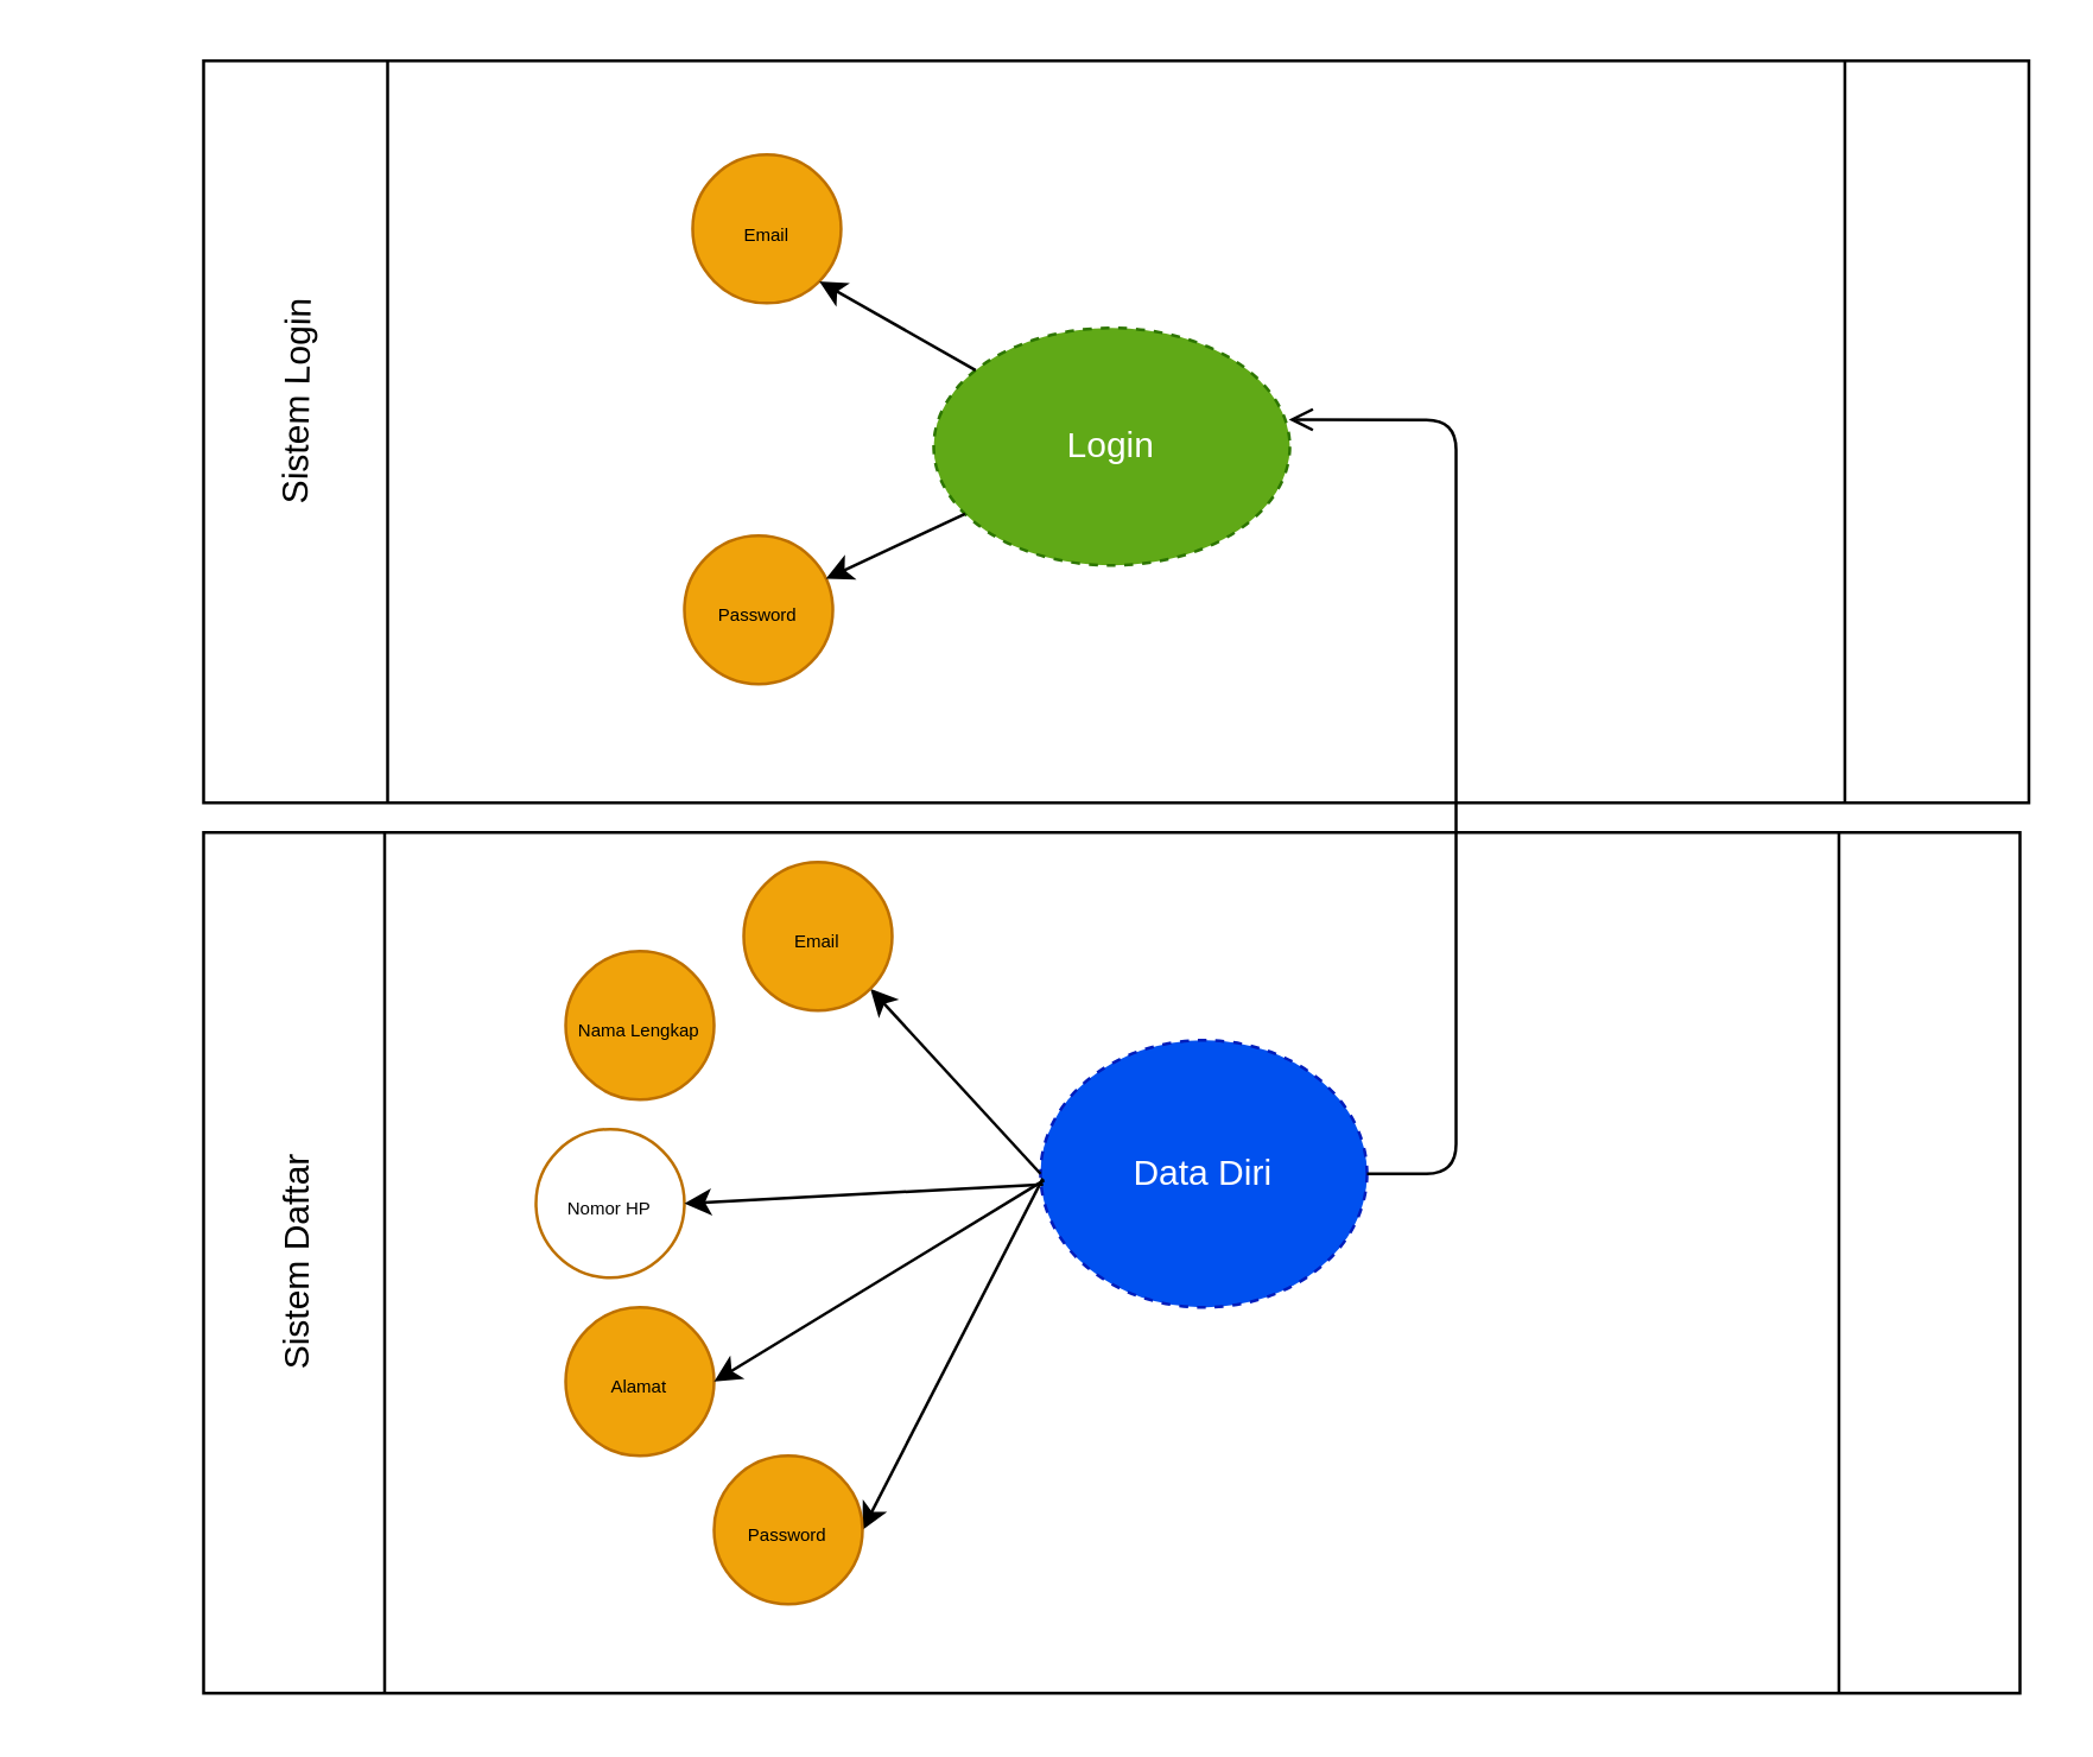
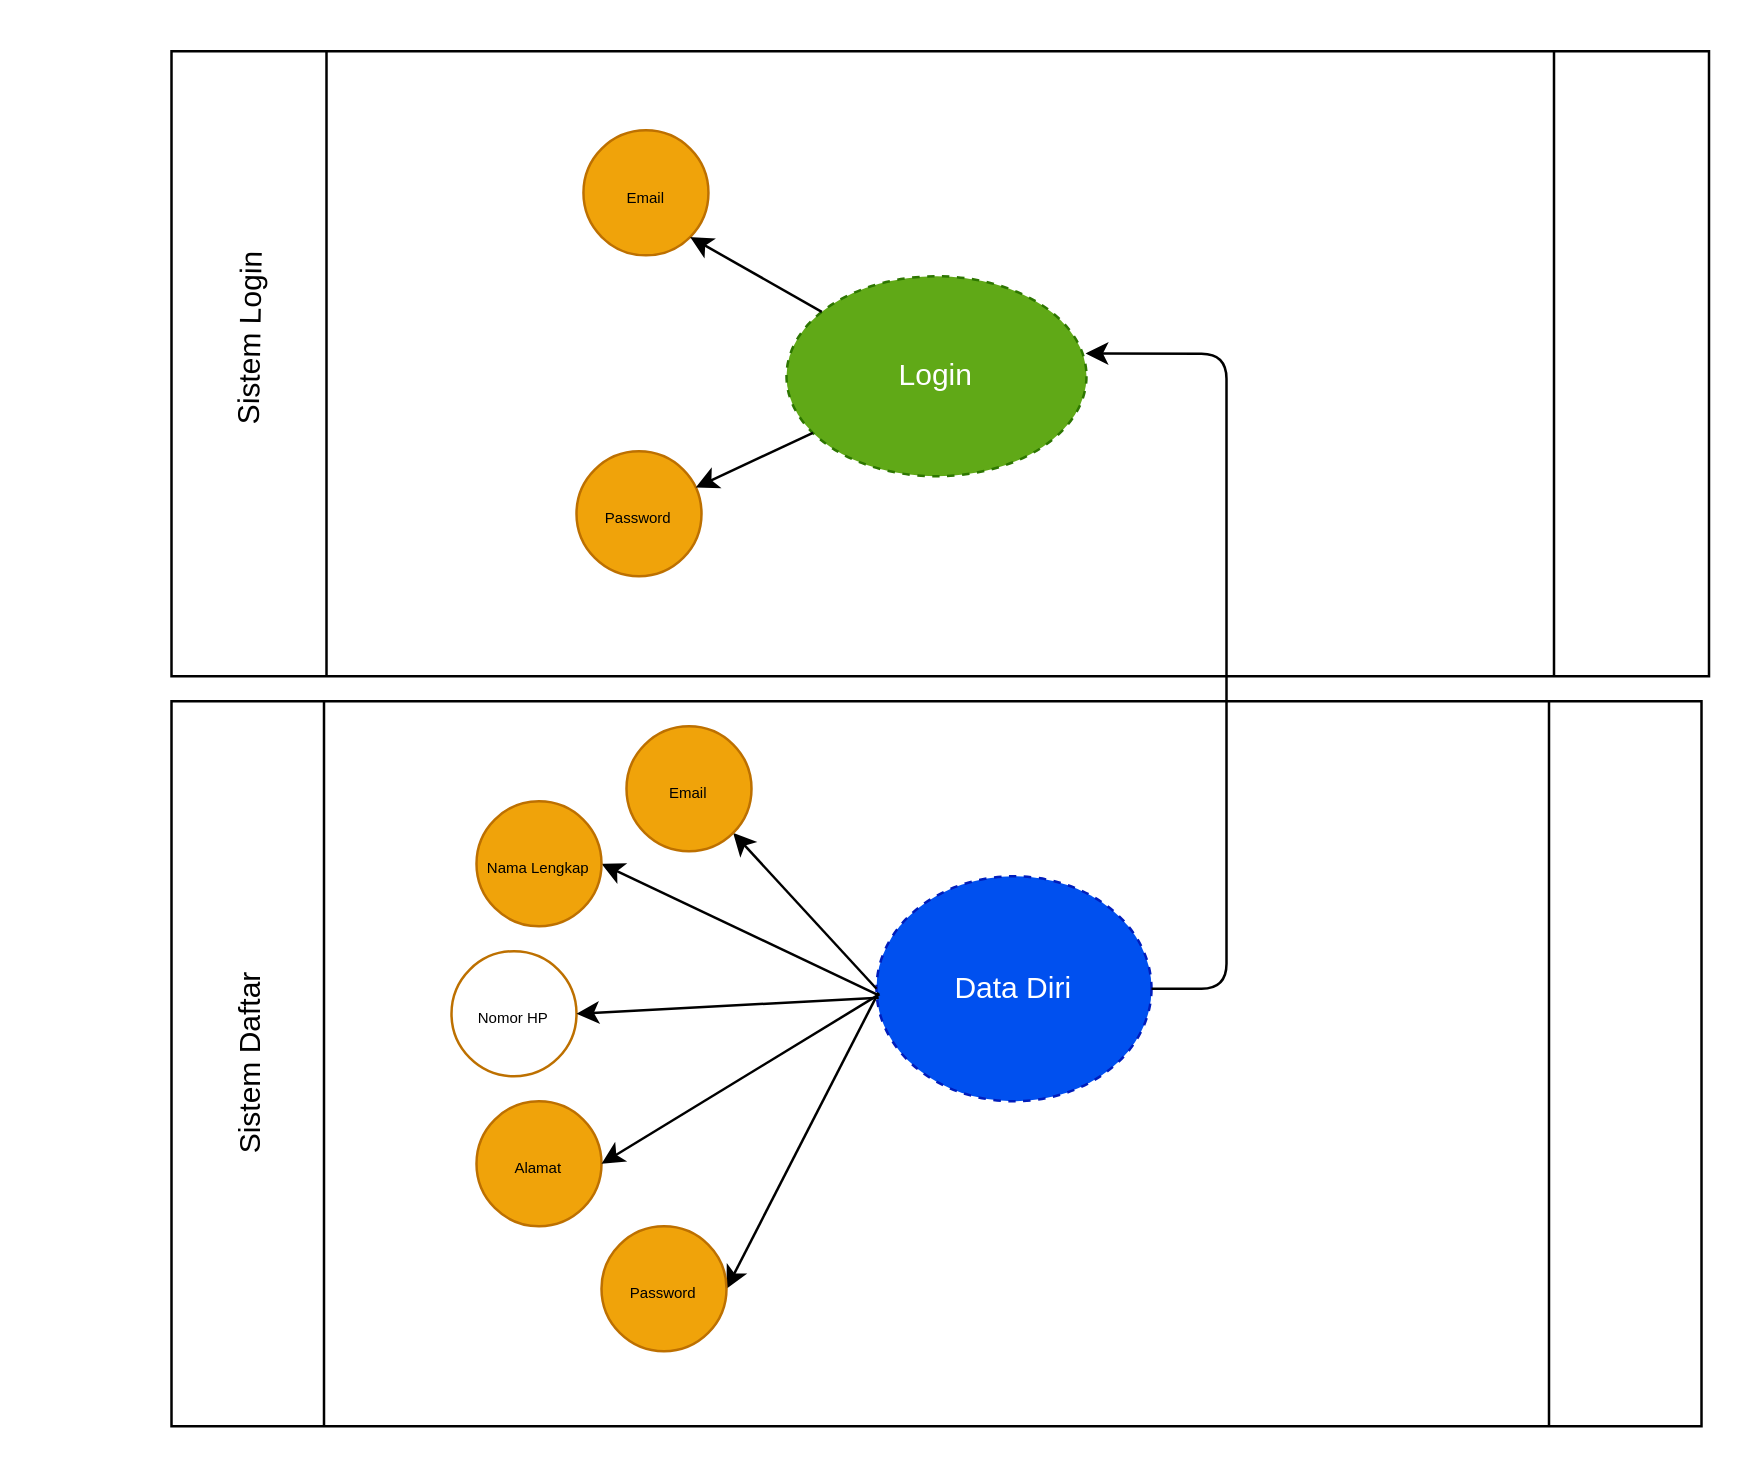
- <mxCell id="22" value="" style="endArrow=open;html=1;fontSize=12;entryX=0.997;entryY=0.386;entryDx=0;entryDy=0;entryPerimeter=0;exitX=1;exitY=0.5;exitDx=0;exitDy=0;" edge="1" parent="1" source="6" target="15"><mxGeometry width="50" height="50" relative="1" as="geometry"><mxPoint x="430" y="400" as="sourcePoint" /><mxPoint x="480" y="350" as="targetPoint" /><Array as="points"><mxPoint x="490" y="395" /><mxPoint x="490" y="141" /></Array></mxGeometry></mxCell>
+ <mxCell id="22" value="" style="endArrow=classic;html=1;fontSize=12;entryX=0.997;entryY=0.386;entryDx=0;entryDy=0;entryPerimeter=0;exitX=1;exitY=0.5;exitDx=0;exitDy=0;" edge="1" parent="1" source="6" target="15"><mxGeometry width="50" height="50" relative="1" as="geometry"><mxPoint x="430" y="400" as="sourcePoint" /><mxPoint x="480" y="350" as="targetPoint" /><Array as="points"><mxPoint x="490" y="395" /><mxPoint x="490" y="141" /></Array></mxGeometry></mxCell>
+ <mxCell id="7" value="" style="endArrow=classic;html=1;exitX=0.001;exitY=0.525;exitDx=0;exitDy=0;entryX=1;entryY=0.5;entryDx=0;entryDy=0;exitPerimeter=0;" edge="1" parent="1" source="6" target="8"><mxGeometry width="50" height="50" relative="1" as="geometry"><mxPoint x="320" y="410" as="sourcePoint" /><mxPoint x="240" y="340" as="targetPoint" /><Array as="points" /></mxGeometry></mxCell>
